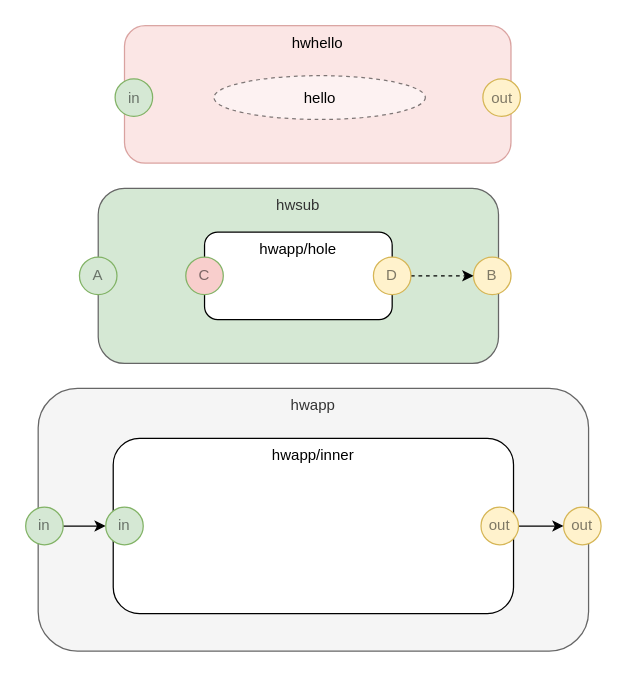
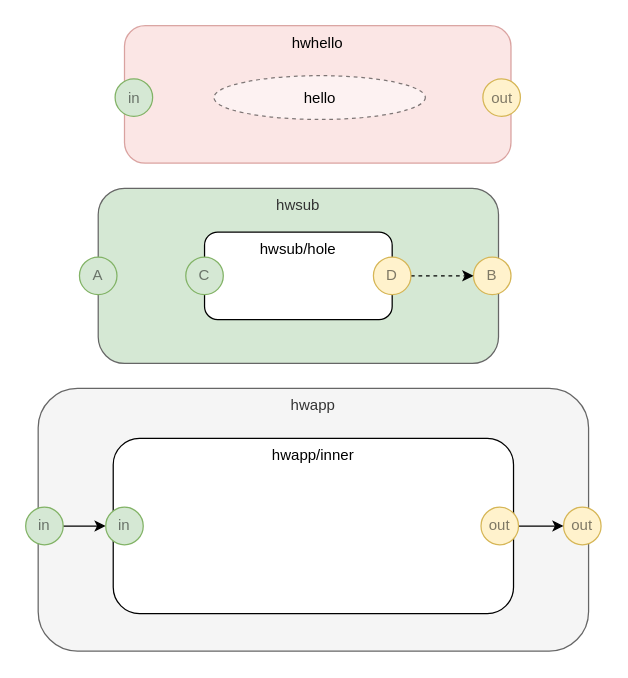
- <mxCell id="7" value="hwapp/hole" style="rounded=1;whiteSpace=wrap;html=1;verticalAlign=top;" parent="1" vertex="1"><mxGeometry x="163" y="185" width="150" height="70" as="geometry" /></mxCell>
+ <mxCell id="7" value="hwsub/hole" style="rounded=1;whiteSpace=wrap;html=1;verticalAlign=top;" parent="1" vertex="1"><mxGeometry x="163" y="185" width="150" height="70" as="geometry" /></mxCell>
- <mxCell id="10" value="C" style="ellipse;whiteSpace=wrap;html=1;aspect=fixed;fillColor=#f8cecc;align=center;strokeColor=#82b366;textOpacity=50;" parent="1" vertex="1"><mxGeometry x="148" y="205" width="30" height="30" as="geometry" /></mxCell>
+ <mxCell id="10" value="C" style="ellipse;whiteSpace=wrap;html=1;aspect=fixed;fillColor=#d5e8d4;align=center;strokeColor=#82b366;textOpacity=50;" parent="1" vertex="1"><mxGeometry x="148" y="205" width="30" height="30" as="geometry" /></mxCell>
